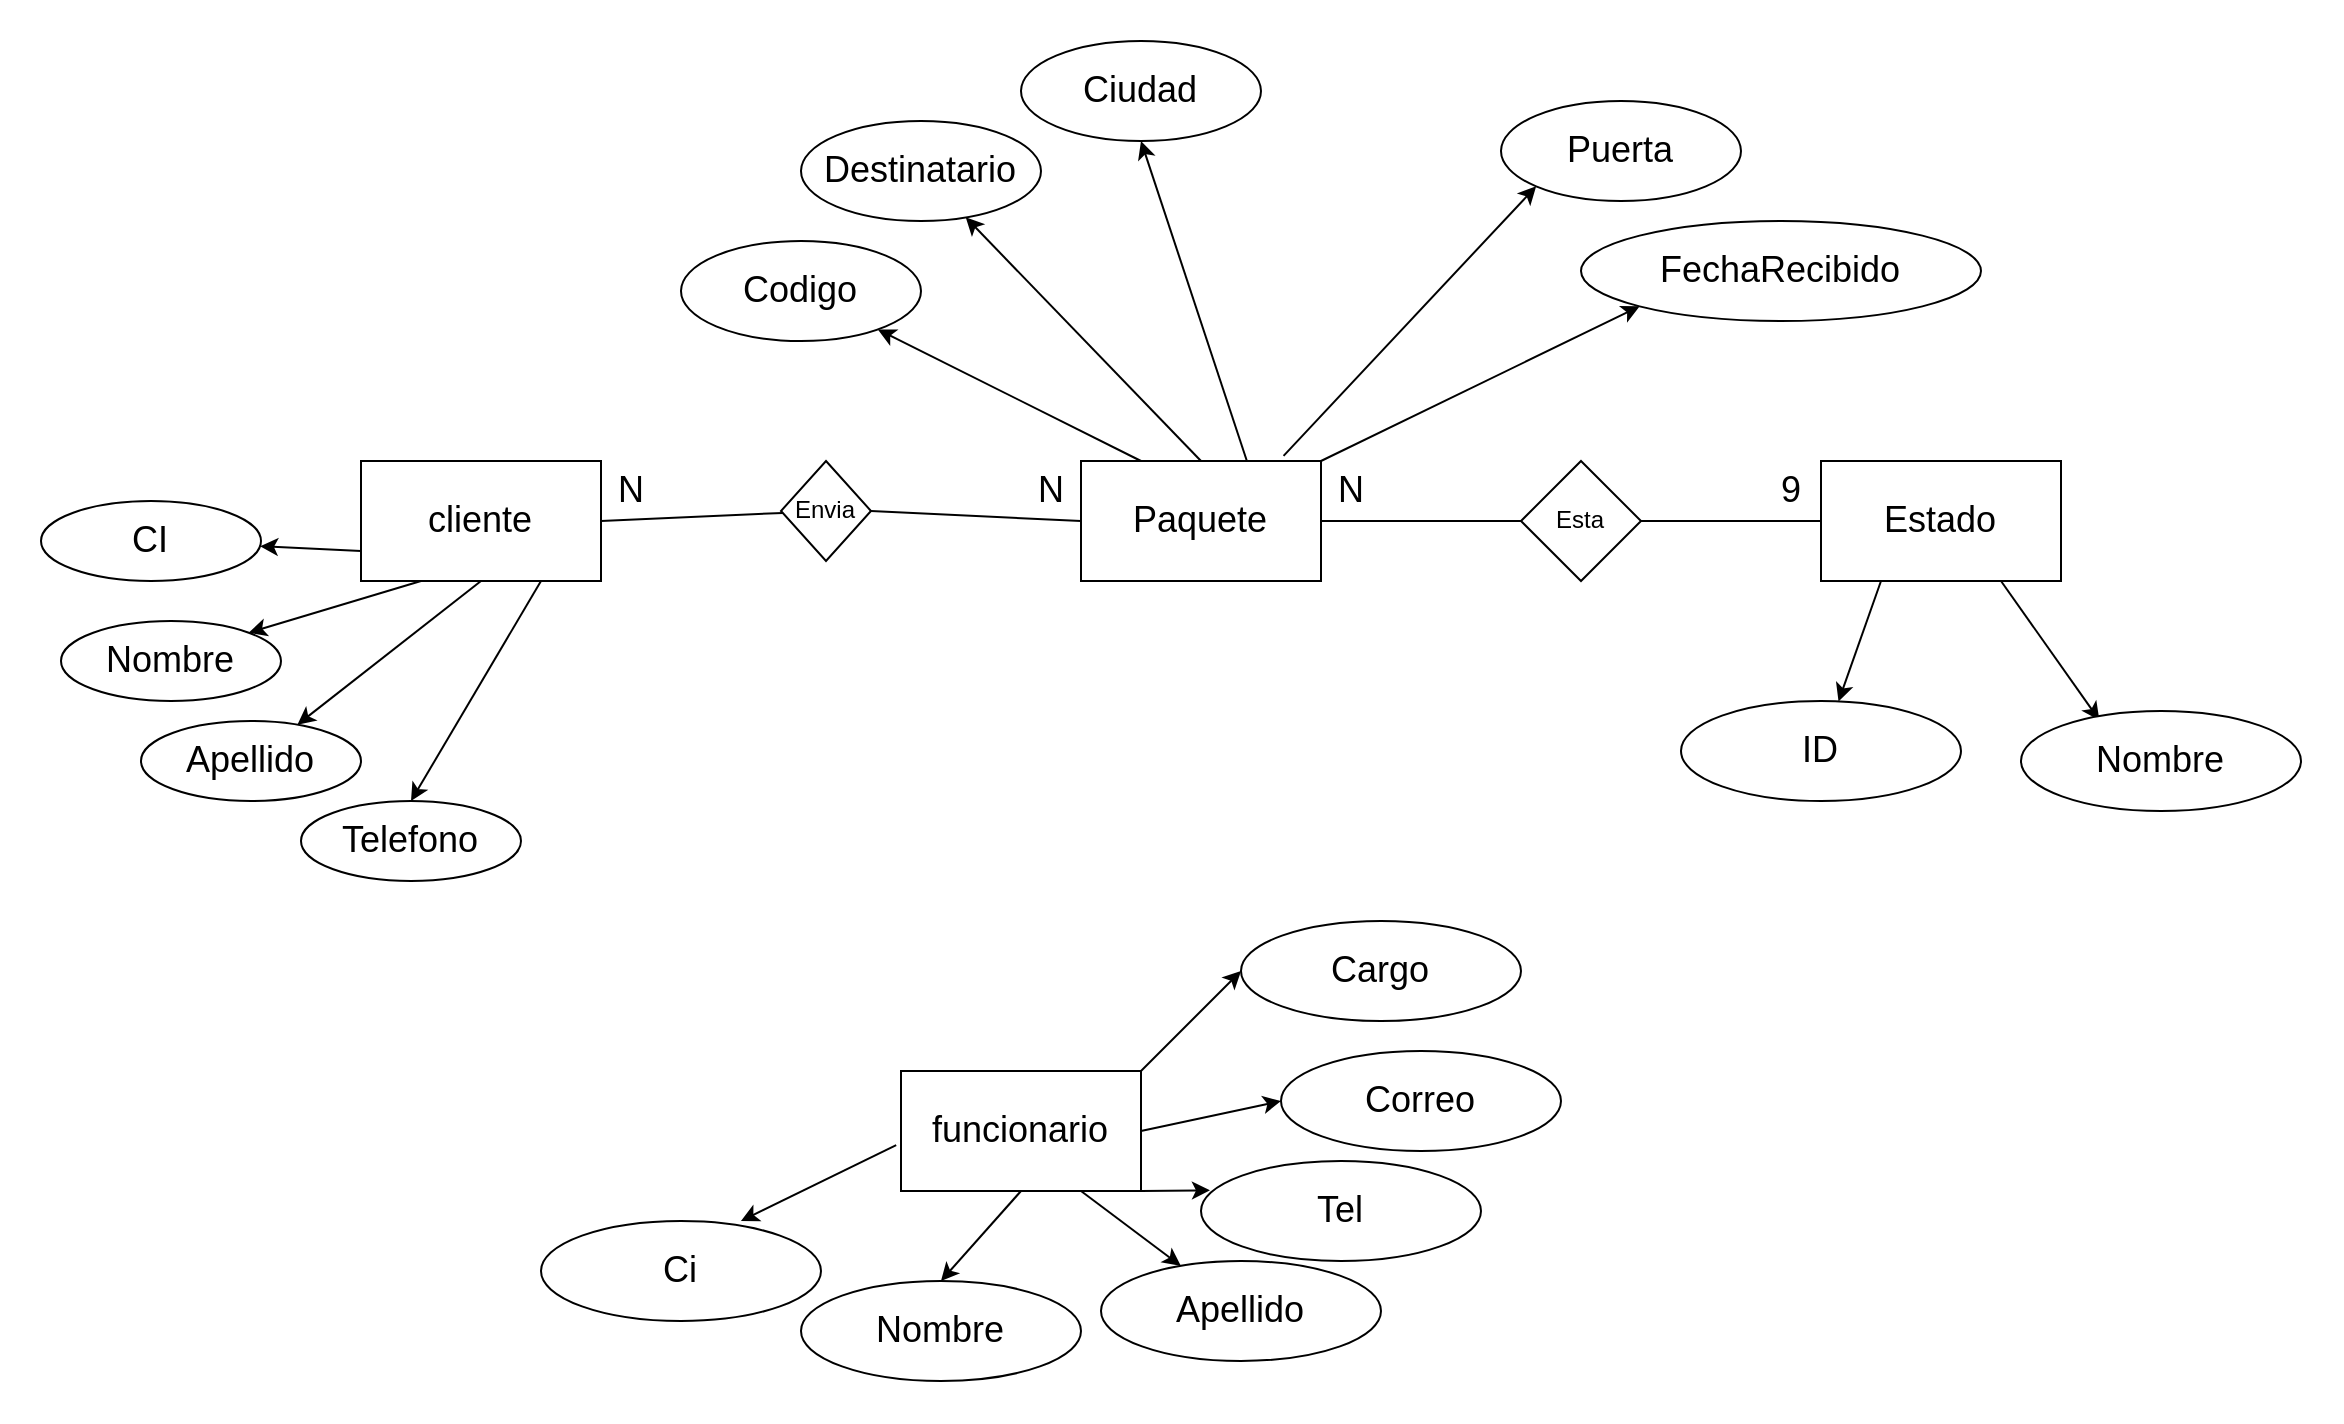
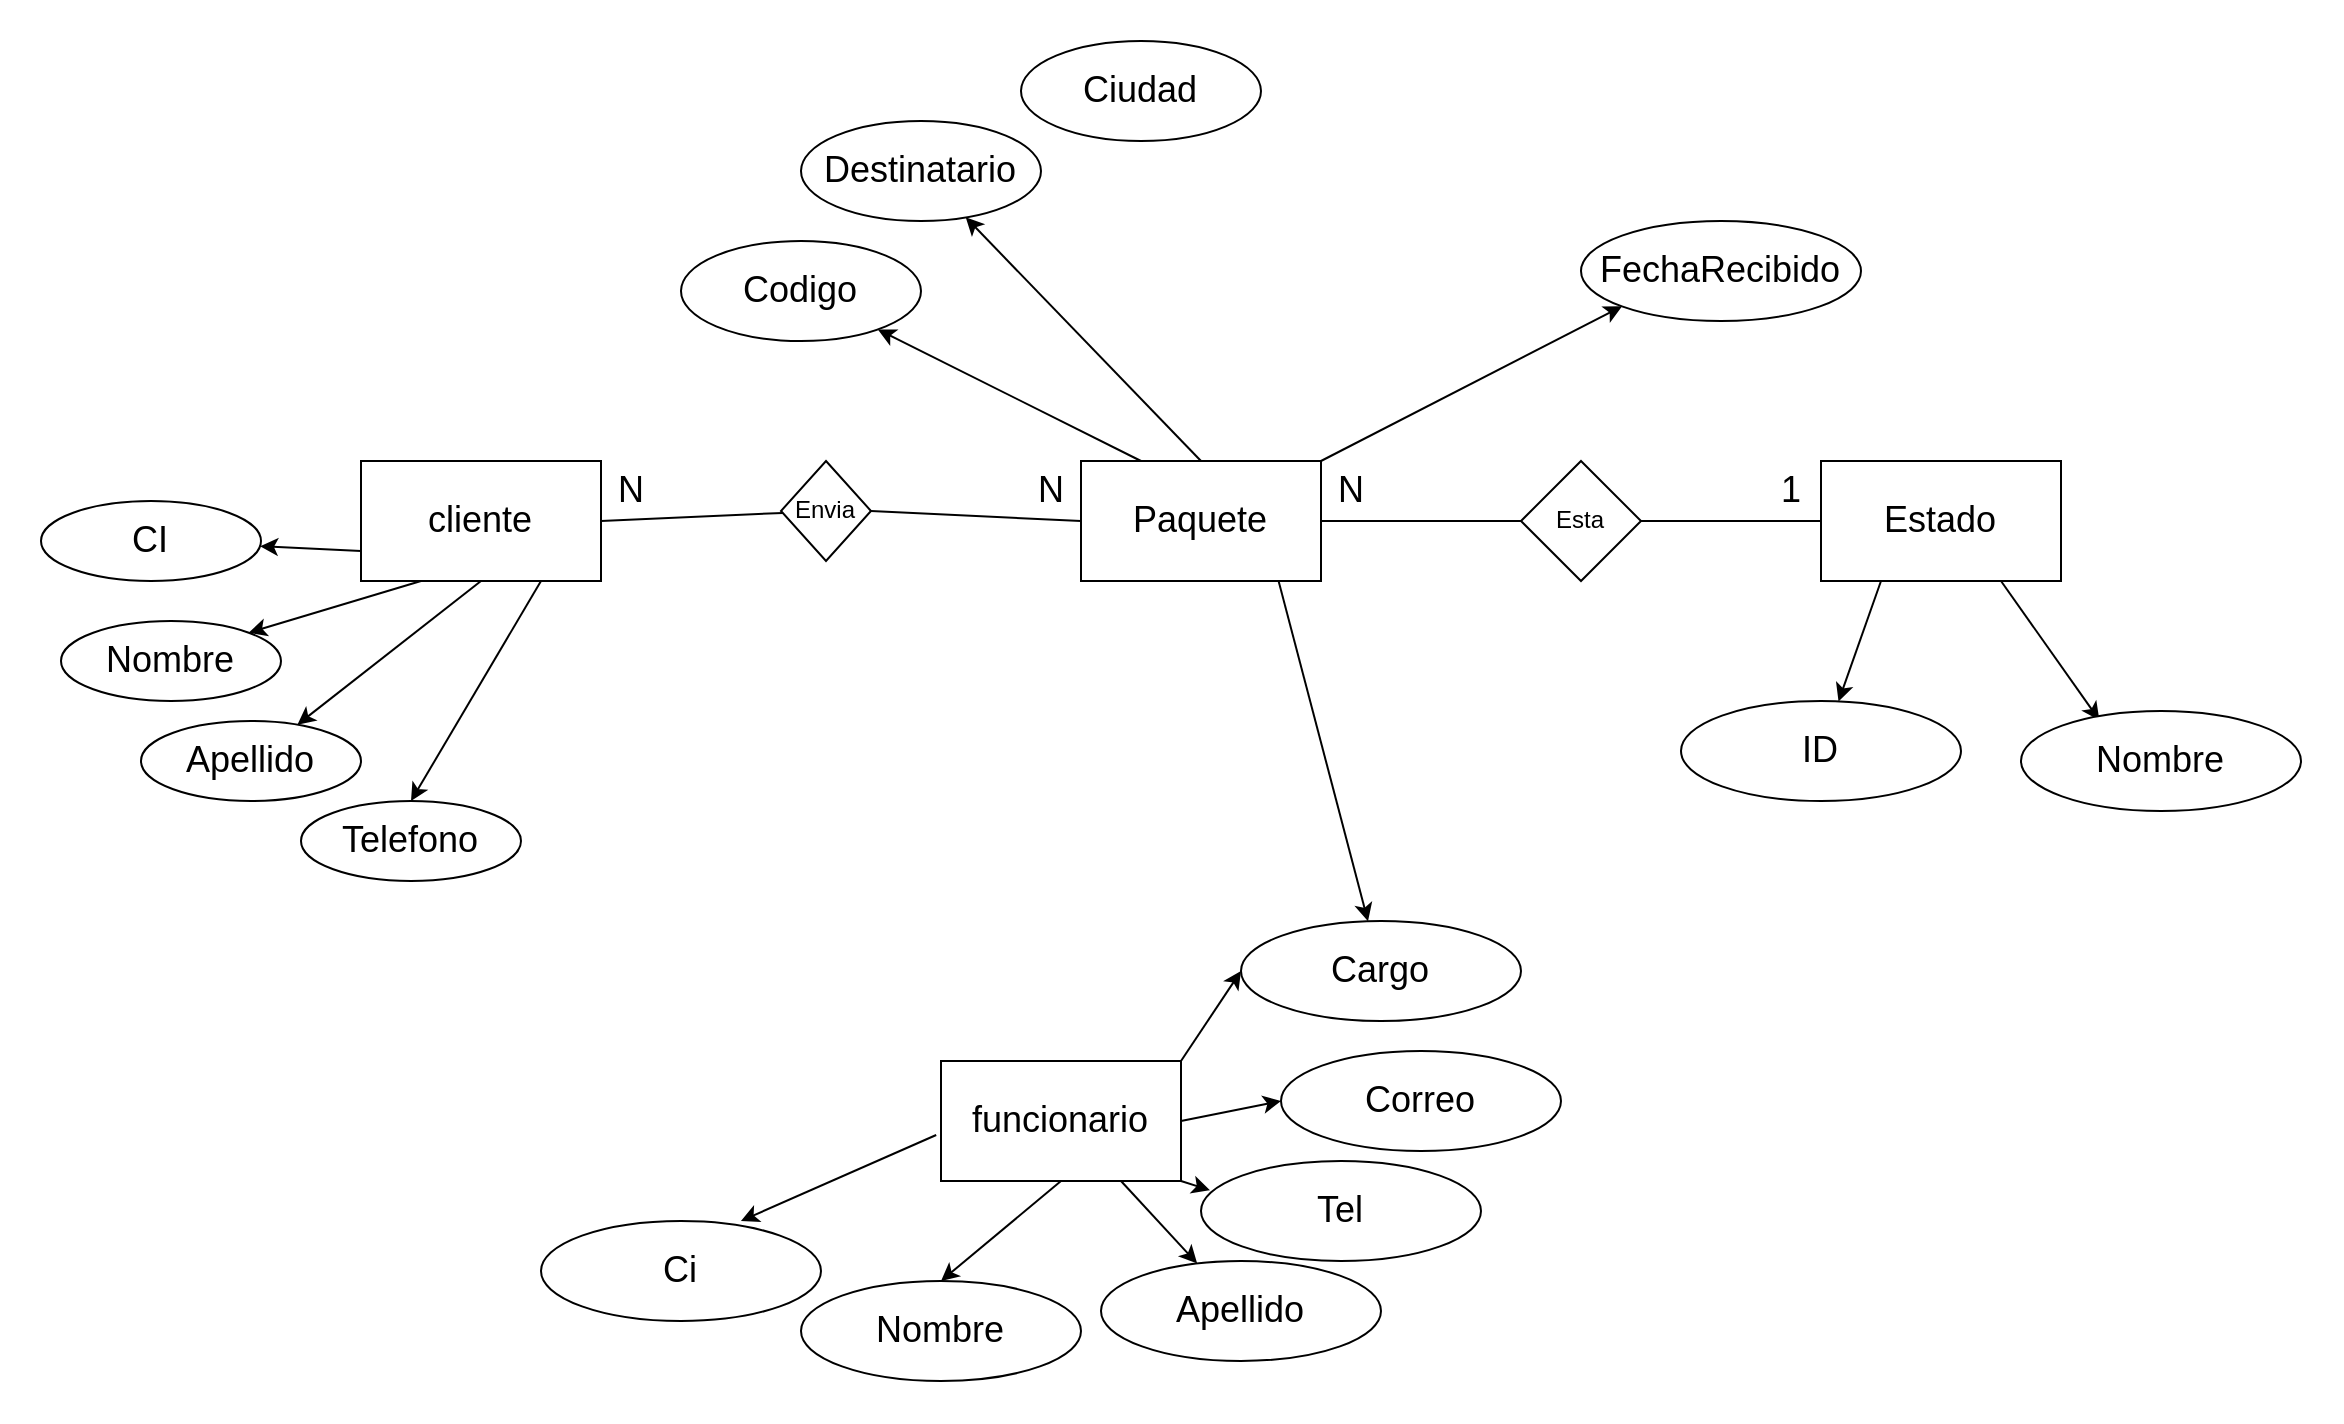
- <mxCell id="36" value="Puerta" style="ellipse;whiteSpace=wrap;html=1;fontSize=18;" vertex="1" parent="1"><mxGeometry x="750" y="50" width="120" height="50" as="geometry" /></mxCell>
- <mxCell id="37" value="FechaRecibido" style="ellipse;whiteSpace=wrap;html=1;fontSize=18;" vertex="1" parent="1"><mxGeometry x="790" y="110" width="200" height="50" as="geometry" /></mxCell>
+ <mxCell id="37" value="FechaRecibido" style="ellipse;whiteSpace=wrap;html=1;fontSize=18;" vertex="1" parent="1"><mxGeometry x="790" y="110" width="140" height="50" as="geometry" /></mxCell>
- <mxCell id="12" style="edgeStyle=none;html=1;exitX=0.694;exitY=0.017;exitDx=0;exitDy=0;entryX=0.5;entryY=1;entryDx=0;entryDy=0;fontSize=18;exitPerimeter=0;" edge="1" parent="1" source="15" target="35"><mxGeometry relative="1" as="geometry" /></mxCell>
+ <mxCell id="12" style="edgeStyle=none;html=1;exitX=0.694;exitY=0.017;exitDx=0;exitDy=0;fontSize=18;exitPerimeter=0;" edge="1" parent="1" source="15" target="49"><mxGeometry relative="1" as="geometry" /></mxCell>
- <mxCell id="13" style="edgeStyle=none;html=1;exitX=0.844;exitY=-0.043;exitDx=0;exitDy=0;fontSize=18;entryX=0;entryY=1;entryDx=0;entryDy=0;exitPerimeter=0;" edge="1" parent="1" source="15" target="36"><mxGeometry relative="1" as="geometry"><mxPoint x="760" y="140" as="targetPoint" /></mxGeometry></mxCell>
- <mxCell id="43" value="9" style="text;html=1;align=center;verticalAlign=middle;resizable=0;points=[];autosize=1;strokeColor=none;fillColor=none;fontSize=18;" vertex="1" parent="1"><mxGeometry x="880" y="230" width="30" height="30" as="geometry" /></mxCell>
+ <mxCell id="43" value="1" style="text;html=1;align=center;verticalAlign=middle;resizable=0;points=[];autosize=1;strokeColor=none;fillColor=none;fontSize=18;" vertex="1" parent="1"><mxGeometry x="880" y="230" width="30" height="30" as="geometry" /></mxCell>
- <mxCell id="28" value="&lt;font style=&quot;font-size: 18px&quot;&gt;funcionario&lt;/font&gt;" style="rounded=0;whiteSpace=wrap;html=1;" vertex="1" parent="1"><mxGeometry x="450" y="535" width="120" height="60" as="geometry" /></mxCell>
+ <mxCell id="28" value="&lt;font style=&quot;font-size: 18px&quot;&gt;funcionario&lt;/font&gt;" style="rounded=0;whiteSpace=wrap;html=1;" vertex="1" parent="1"><mxGeometry x="470" y="530" width="120" height="60" as="geometry" /></mxCell>
